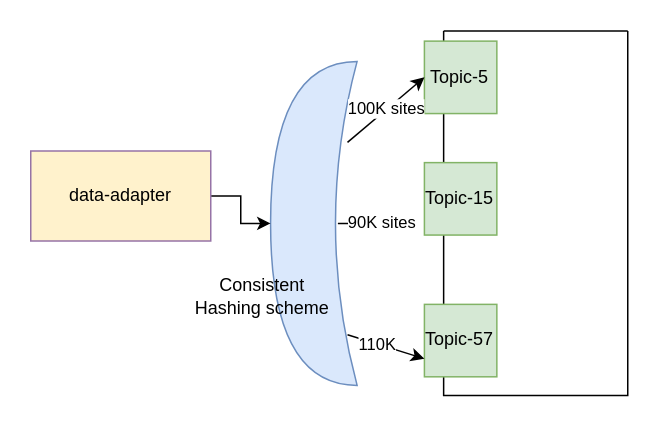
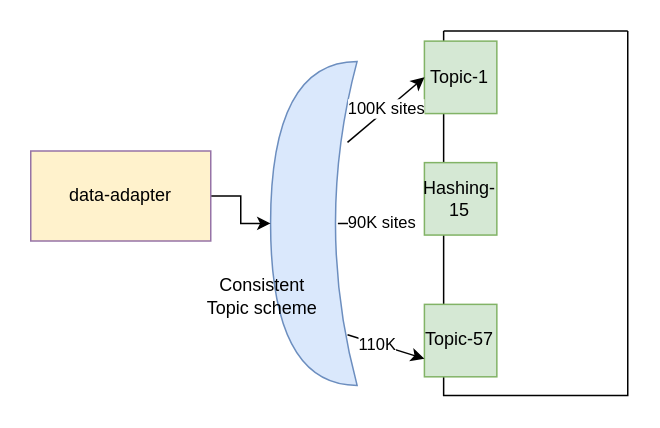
- <mxCell id="4" value="Topic-5" style="whiteSpace=wrap;html=1;aspect=fixed;fillColor=#d5e8d4;strokeColor=#82b366;" parent="3" vertex="1"><mxGeometry x="-12.819" y="6.75" width="48.292" height="48.292" as="geometry" /></mxCell>
+ <mxCell id="4" value="Topic-1" style="whiteSpace=wrap;html=1;aspect=fixed;fillColor=#d5e8d4;strokeColor=#82b366;" parent="3" vertex="1"><mxGeometry x="-12.819" y="6.75" width="48.292" height="48.292" as="geometry" /></mxCell>
- <mxCell id="6" value="Topic-15" style="whiteSpace=wrap;html=1;aspect=fixed;fillColor=#d5e8d4;strokeColor=#82b366;" parent="3" vertex="1"><mxGeometry x="-12.819" y="87.75" width="48.292" height="48.292" as="geometry" /></mxCell>
+ <mxCell id="6" value="Hashing-15" style="whiteSpace=wrap;html=1;aspect=fixed;fillColor=#d5e8d4;strokeColor=#82b366;" parent="3" vertex="1"><mxGeometry x="-12.819" y="87.75" width="48.292" height="48.292" as="geometry" /></mxCell>
- <mxCell id="11" value="Consistent &lt;br&gt;Hashing scheme" style="text;html=1;align=center;verticalAlign=middle;resizable=0;points=[];autosize=1;strokeColor=none;fillColor=none;" parent="2" vertex="1"><mxGeometry y="157.275" width="110" height="40" as="geometry" /></mxCell>
+ <mxCell id="11" value="Consistent &lt;br&gt;Topic scheme" style="text;html=1;align=center;verticalAlign=middle;resizable=0;points=[];autosize=1;strokeColor=none;fillColor=none;" parent="2" vertex="1"><mxGeometry y="157.275" width="110" height="40" as="geometry" /></mxCell>
